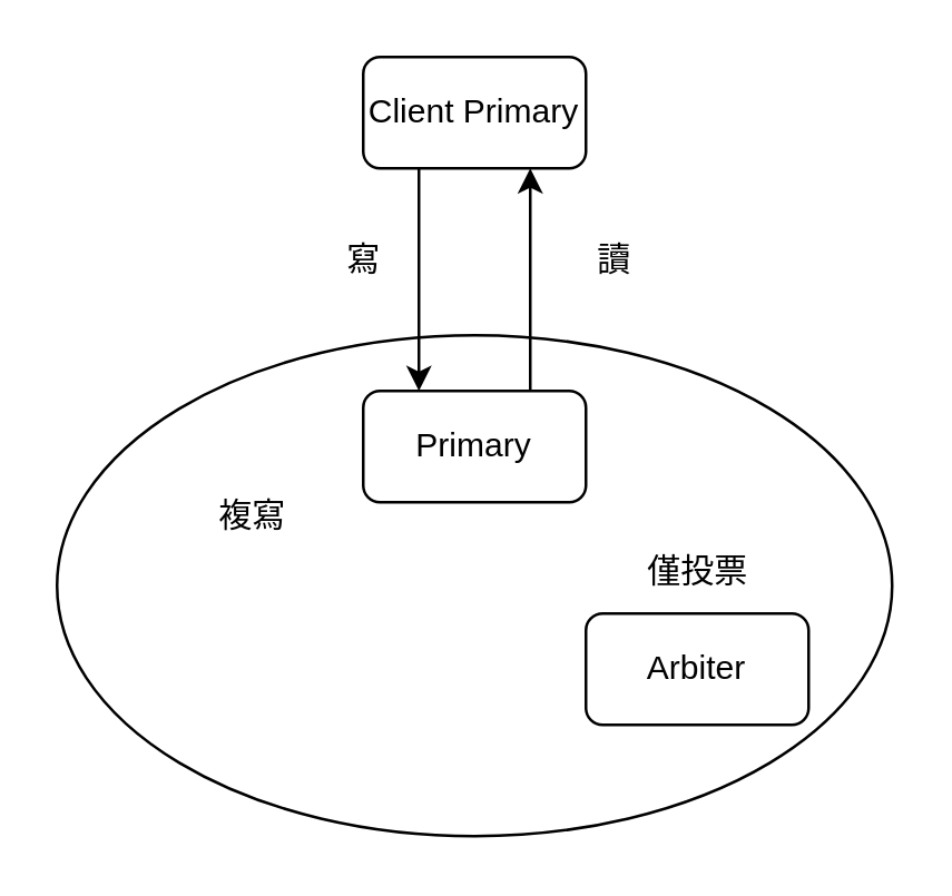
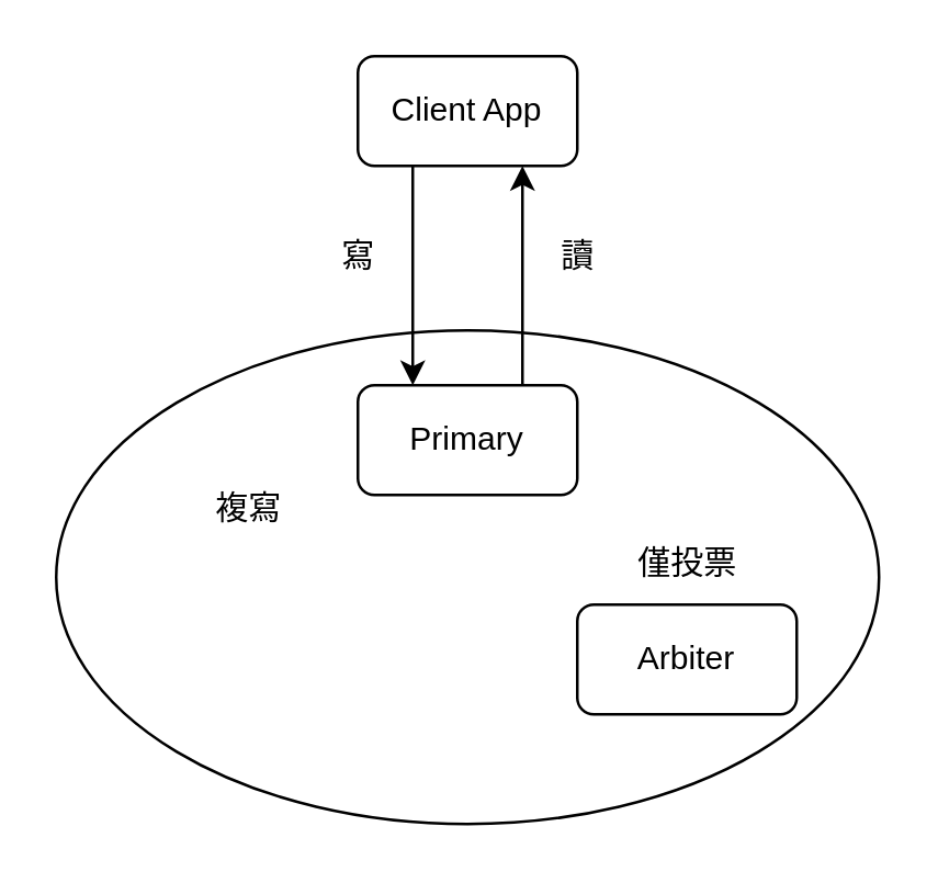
- <mxCell id="4" value="Client Primary" style="rounded=1;whiteSpace=wrap;html=1;" vertex="1" parent="1"><mxGeometry x="130" y="20" width="80" height="40" as="geometry" /></mxCell>
+ <mxCell id="4" value="Client App" style="rounded=1;whiteSpace=wrap;html=1;" vertex="1" parent="1"><mxGeometry x="130" y="20" width="80" height="40" as="geometry" /></mxCell>
- <mxCell id="8" value="讀" style="text;html=1;align=center;verticalAlign=middle;resizable=0;points=[];autosize=1;strokeColor=none;fillColor=none;" vertex="1" parent="1"><mxGeometry x="200" y="78" width="40" height="30" as="geometry" /></mxCell>
+ <mxCell id="8" value="讀" style="text;html=1;align=center;verticalAlign=middle;resizable=0;points=[];autosize=1;strokeColor=none;fillColor=none;" vertex="1" parent="1"><mxGeometry x="190" y="78" width="40" height="30" as="geometry" /></mxCell>
